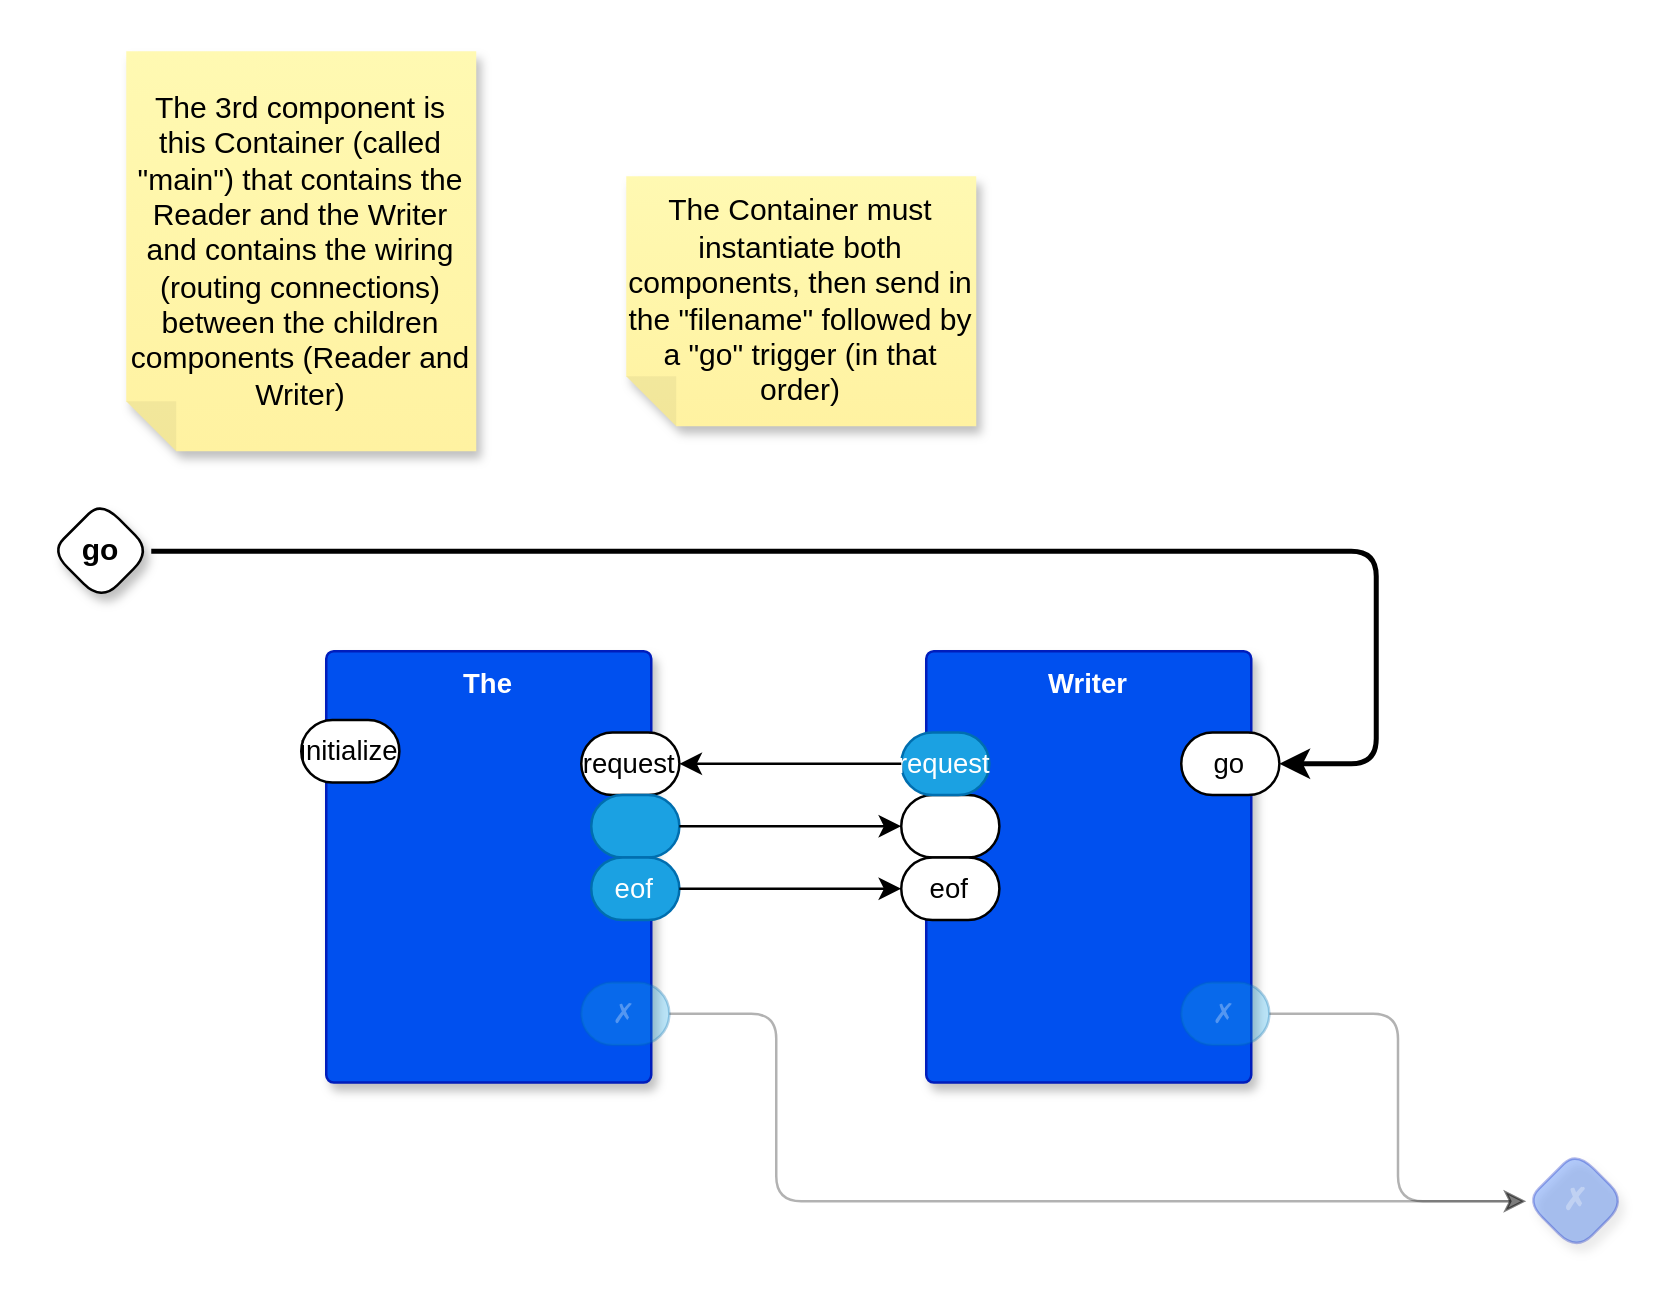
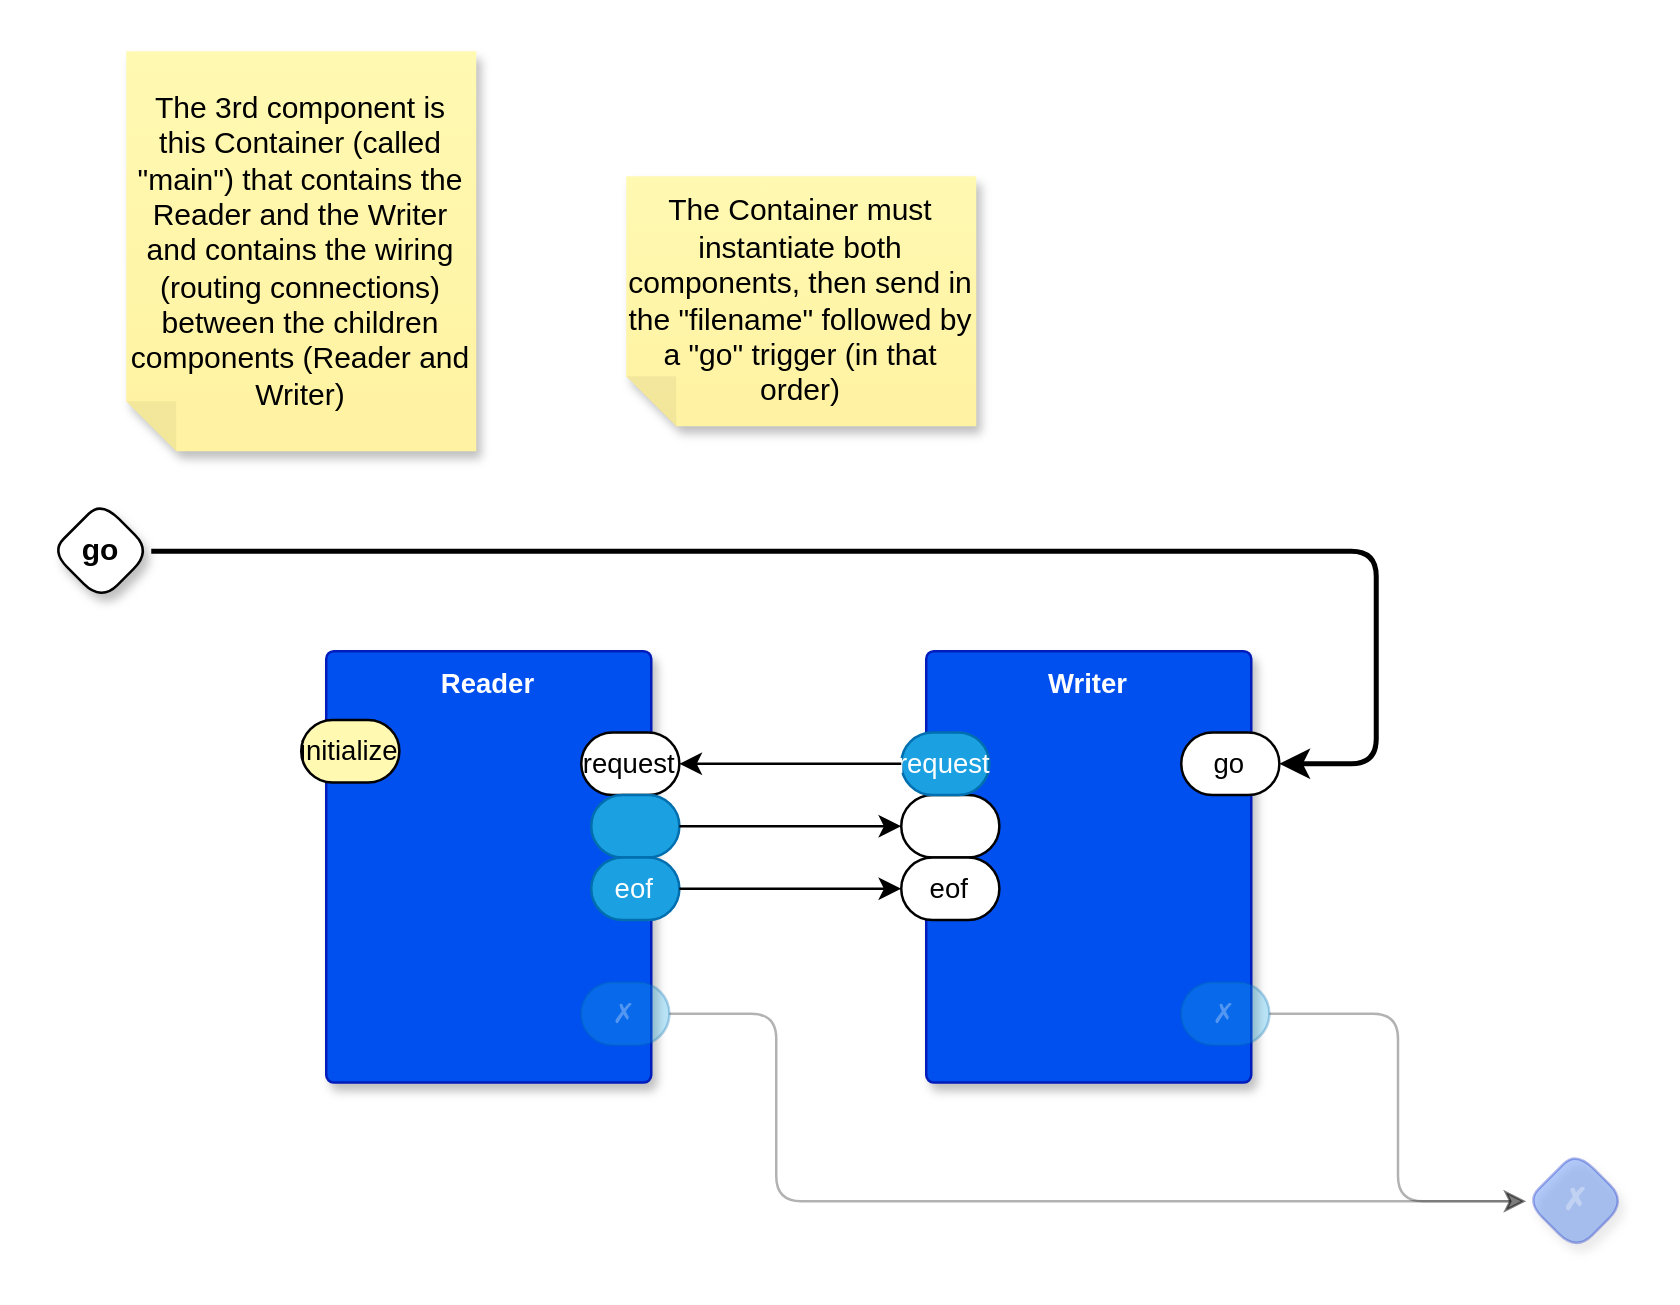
- <mxCell id="2" value="The" style="rounded=1;whiteSpace=wrap;html=1;sketch=0;container=1;recursiveResize=0;verticalAlign=top;arcSize=6;fontStyle=1;autosize=0;points=[];absoluteArcSize=1;shadow=1;strokeColor=#001DBC;fillColor=#0050ef;fontColor=#ffffff;fontFamily=Helvetica;fontSize=11;" vertex="1" parent="1"><mxGeometry x="130" y="260" width="130" height="172.5" as="geometry"><mxRectangle x="-98" y="-1230" width="99" height="26" as="alternateBounds" /></mxGeometry></mxCell>
+ <mxCell id="2" value="Reader" style="rounded=1;whiteSpace=wrap;html=1;sketch=0;container=1;recursiveResize=0;verticalAlign=top;arcSize=6;fontStyle=1;autosize=0;points=[];absoluteArcSize=1;shadow=1;strokeColor=#001DBC;fillColor=#0050ef;fontColor=#ffffff;fontFamily=Helvetica;fontSize=11;" vertex="1" parent="1"><mxGeometry x="130" y="260" width="130" height="172.5" as="geometry"><mxRectangle x="-98" y="-1230" width="99" height="26" as="alternateBounds" /></mxGeometry></mxCell>
- <mxCell id="3" value="initialize" style="rounded=1;whiteSpace=wrap;html=1;sketch=0;points=[[0,0.5,0,0,0],[1,0.5,0,0,0]];arcSize=50;fontFamily=Helvetica;fontSize=11;fontColor=default;" vertex="1" parent="2"><mxGeometry x="-10" y="27.5" width="39.25" height="25" as="geometry" /></mxCell>
+ <mxCell id="3" value="initialize" style="rounded=1;whiteSpace=wrap;html=1;sketch=0;points=[[0,0.5,0,0,0],[1,0.5,0,0,0]];arcSize=50;fontFamily=Helvetica;fontSize=11;fontColor=default;fillColor=#fff9b2;" vertex="1" parent="2"><mxGeometry x="-10" y="27.5" width="39.25" height="25" as="geometry" /></mxCell>
